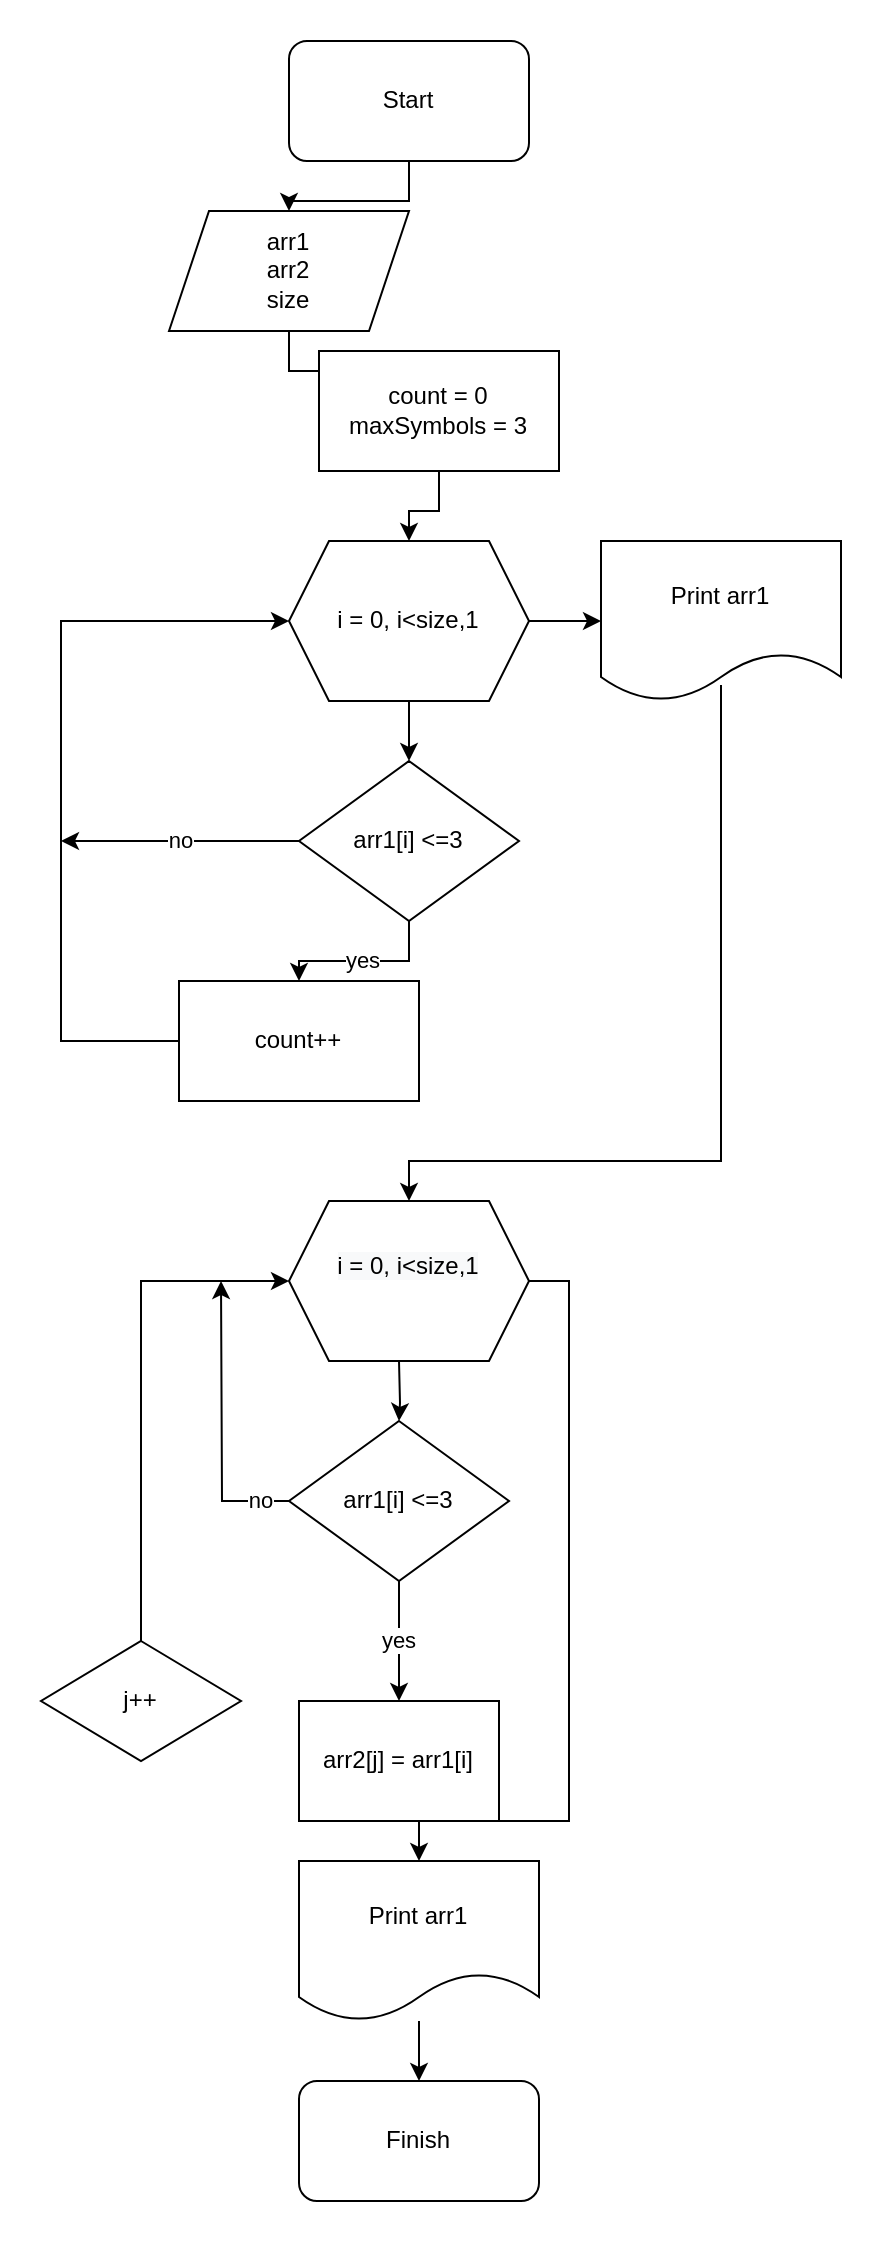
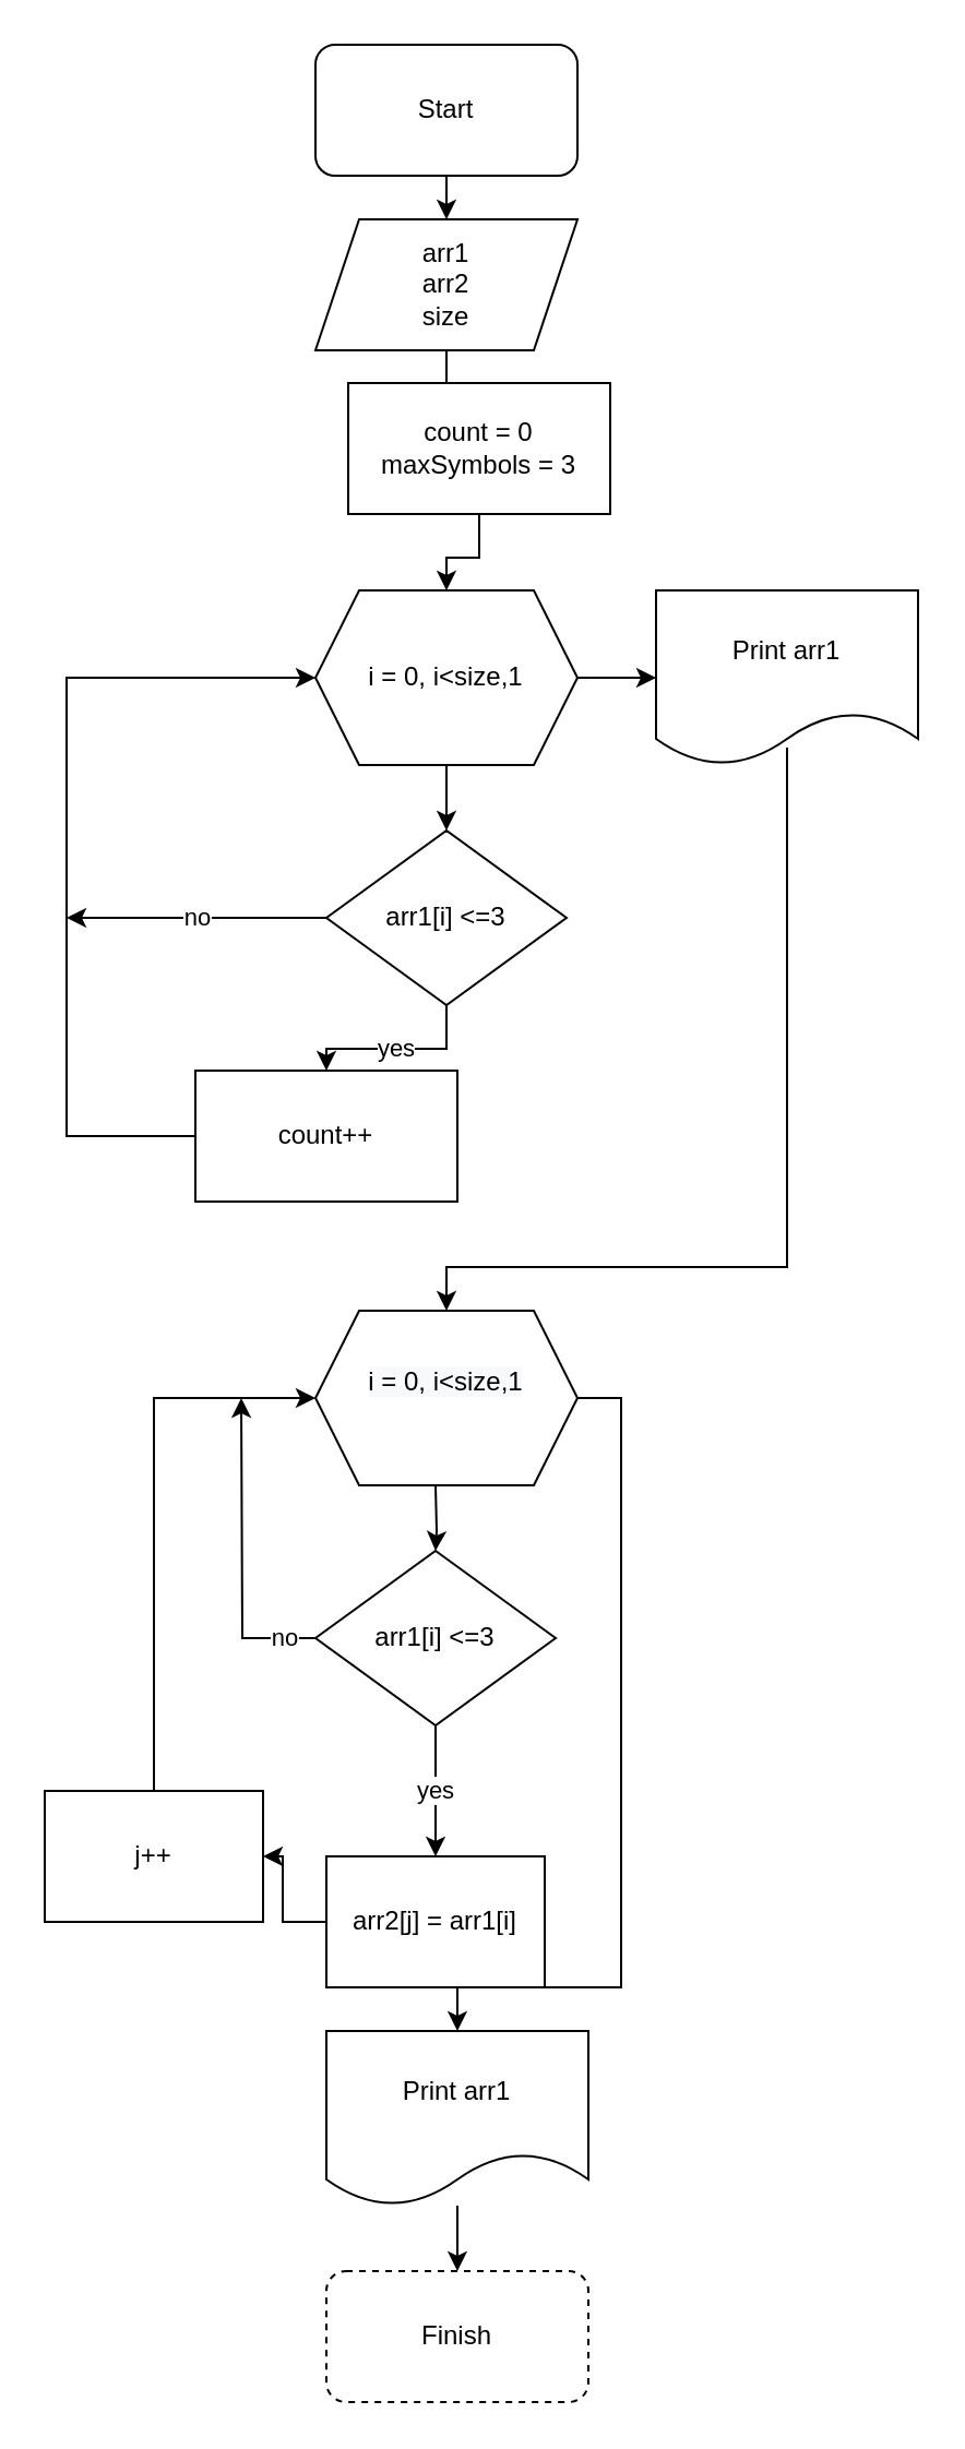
- <mxCell id="8" value="arr1&lt;br&gt;arr2&lt;br&gt;size" style="shape=parallelogram;perimeter=parallelogramPerimeter;whiteSpace=wrap;html=1;fixedSize=1;" parent="1" vertex="1"><mxGeometry x="84" y="105" width="120" height="60" as="geometry" /></mxCell>
+ <mxCell id="8" value="arr1&lt;br&gt;arr2&lt;br&gt;size" style="shape=parallelogram;perimeter=parallelogramPerimeter;whiteSpace=wrap;html=1;fixedSize=1;" parent="1" vertex="1"><mxGeometry x="144" y="100" width="120" height="60" as="geometry" /></mxCell>
- <mxCell id="25" value="j++" style="rhombus;whiteSpace=wrap;html=1;" parent="1" vertex="1"><mxGeometry x="20" y="820" width="100" height="60" as="geometry" /></mxCell>
+ <mxCell id="25" value="j++" style="rounded=0;whiteSpace=wrap;html=1;" parent="1" vertex="1"><mxGeometry x="20" y="820" width="100" height="60" as="geometry" /></mxCell>
+ <mxCell id="22" value="" style="edgeStyle=orthogonalEdgeStyle;rounded=0;orthogonalLoop=1;jettySize=auto;html=1;" parent="1" source="23" target="25" edge="1"><mxGeometry relative="1" as="geometry" /></mxCell>
- <mxCell id="30" value="Finish" style="rounded=1;whiteSpace=wrap;html=1;" parent="1" vertex="1"><mxGeometry x="149" y="1040" width="120" height="60" as="geometry" /></mxCell>
+ <mxCell id="30" value="Finish" style="rounded=1;whiteSpace=wrap;html=1;dashed=1;" parent="1" vertex="1"><mxGeometry x="149" y="1040" width="120" height="60" as="geometry" /></mxCell>
